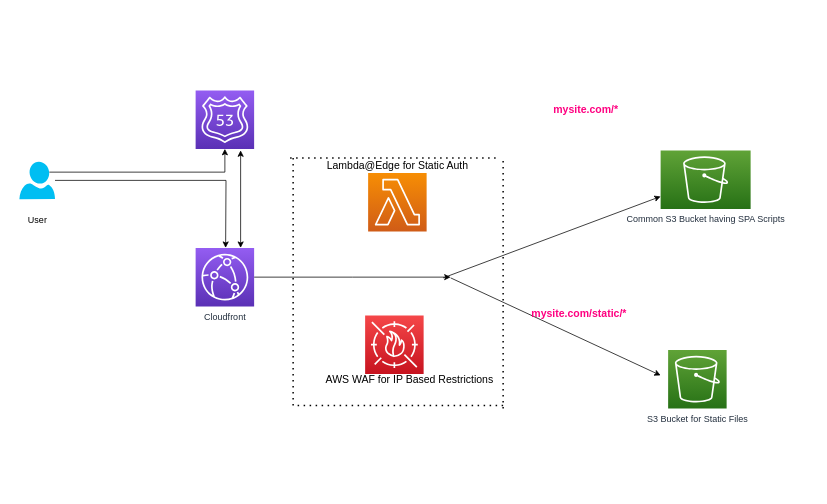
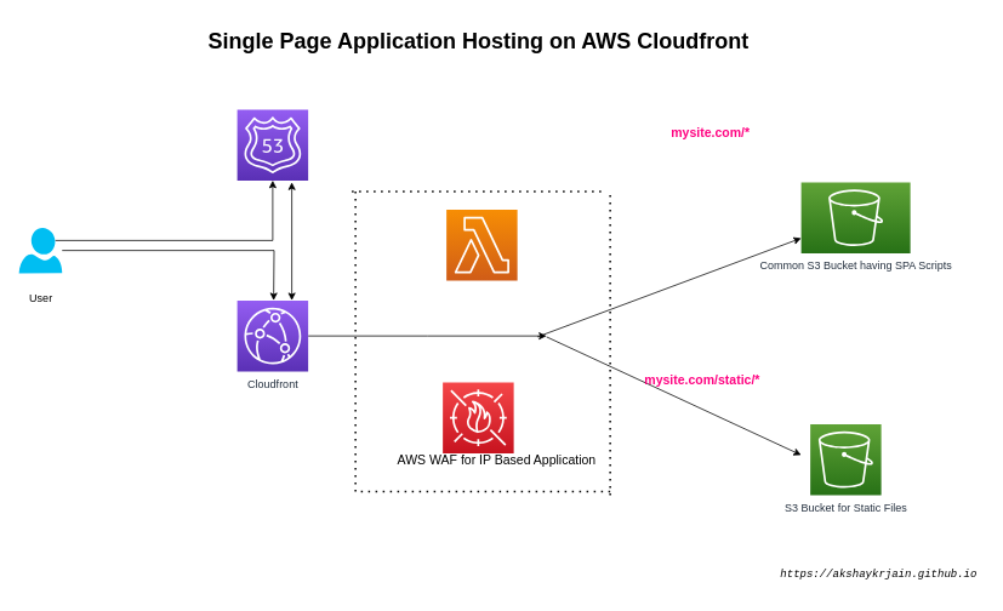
+ <mxCell id="5" value="&lt;h3&gt;&lt;font style=&quot;font-size: 24px&quot;&gt;Single Page Application Hosting on AWS Cloudfront&lt;/font&gt;&lt;/h3&gt;" style="text;html=1;align=center;verticalAlign=middle;resizable=0;points=[];autosize=1;" vertex="1" parent="1"><mxGeometry x="220" y="20" width="610" height="50" as="geometry" /></mxCell>
- <mxCell id="23" value="Lambda@Edge for Static Auth" style="text;html=1;align=center;verticalAlign=middle;resizable=0;points=[];autosize=1;fontSize=14;" vertex="1" parent="1"><mxGeometry x="429" y="210" width="200" height="20" as="geometry" /></mxCell>
- <mxCell id="8" value="&lt;br&gt;User" style="verticalLabelPosition=bottom;html=1;verticalAlign=top;align=center;strokeColor=none;fillColor=#00BEF2;shape=mxgraph.azure.user;" vertex="1" parent="1"><mxGeometry x="25" y="215" width="47.5" height="50" as="geometry" /></mxCell>
+ <mxCell id="8" value="&lt;br&gt;User" style="verticalLabelPosition=bottom;html=1;verticalAlign=top;align=center;strokeColor=none;fillColor=#00BEF2;shape=mxgraph.azure.user;" vertex="1" parent="1"><mxGeometry x="20" y="250" width="47.5" height="50" as="geometry" /></mxCell>
- <mxCell id="24" value="AWS WAF for IP Based Restrictions" style="text;html=1;align=center;verticalAlign=middle;resizable=0;points=[];autosize=1;fontSize=14;" vertex="1" parent="1"><mxGeometry x="425" y="495" width="240" height="20" as="geometry" /></mxCell>
+ <mxCell id="24" value="AWS WAF for IP Based Application" style="text;html=1;align=center;verticalAlign=middle;resizable=0;points=[];autosize=1;fontSize=14;" vertex="1" parent="1"><mxGeometry x="425" y="495" width="240" height="20" as="geometry" /></mxCell>
+ <mxCell id="13" value="&lt;pre&gt;&lt;i&gt;&lt;font face=&quot;Courier New&quot;&gt;https://akshaykrjain.github.io&lt;/font&gt;&lt;/i&gt;&lt;/pre&gt;" style="text;html=1;align=center;verticalAlign=middle;resizable=0;points=[];autosize=1;" vertex="1" parent="1"><mxGeometry x="850" y="610" width="230" height="40" as="geometry" /></mxCell>
